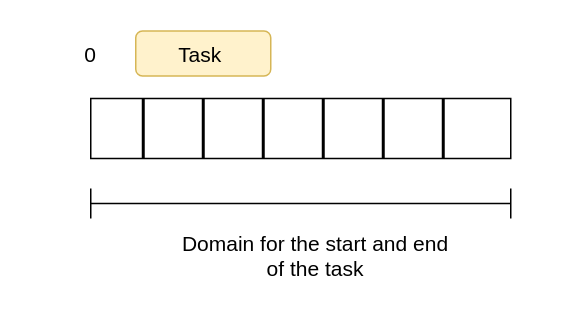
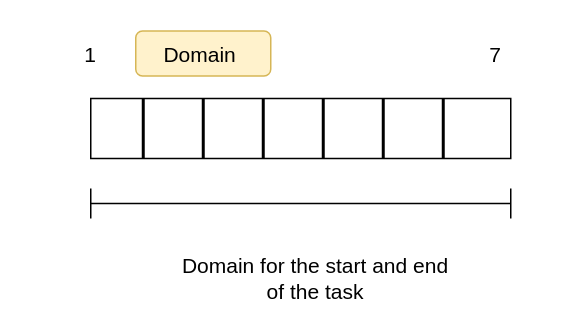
- <mxCell id="11" value="0" style="text;html=1;strokeColor=none;fillColor=none;align=center;verticalAlign=middle;whiteSpace=wrap;overflow=hidden;fontSize=14;" vertex="1" parent="1"><mxGeometry y="25" width="80" height="20" as="geometry" x="20" /></mxCell>
+ <mxCell id="11" value="1" style="text;html=1;strokeColor=none;fillColor=none;align=center;verticalAlign=middle;whiteSpace=wrap;overflow=hidden;fontSize=14;" vertex="1" parent="1"><mxGeometry y="25" width="80" height="20" as="geometry" x="20" /></mxCell>
- <mxCell id="14" value="Task&amp;nbsp;" style="text;html=1;strokeColor=none;fillColor=none;align=center;verticalAlign=middle;whiteSpace=wrap;overflow=hidden;fontSize=14;" vertex="1" parent="1"><mxGeometry x="95" y="25" width="80" height="20" as="geometry" /></mxCell>
+ <mxCell id="14" value="Domain&amp;nbsp;" style="text;html=1;strokeColor=none;fillColor=none;align=center;verticalAlign=middle;whiteSpace=wrap;overflow=hidden;fontSize=14;" vertex="1" parent="1"><mxGeometry x="95" y="25" width="80" height="20" as="geometry" /></mxCell>
+ <mxCell id="12" value="7" style="text;html=1;strokeColor=none;fillColor=none;align=center;verticalAlign=middle;whiteSpace=wrap;overflow=hidden;fontSize=14;" vertex="1" parent="1"><mxGeometry x="290" y="25" width="80" height="20" as="geometry" /></mxCell>
- <mxCell id="10" value="&lt;font style=&quot;font-size: 14px&quot;&gt;Domain for the start and end of the task&lt;/font&gt;" style="text;html=1;strokeColor=none;fillColor=none;align=center;verticalAlign=middle;whiteSpace=wrap;overflow=hidden;" vertex="1" parent="1"><mxGeometry x="120" y="145" width="180" height="50" as="geometry" /></mxCell>
+ <mxCell id="10" value="&lt;font style=&quot;font-size: 14px&quot;&gt;Domain for the start and end of the task&lt;/font&gt;" style="text;html=1;strokeColor=none;fillColor=none;align=center;verticalAlign=middle;whiteSpace=wrap;overflow=hidden;" vertex="1" parent="1"><mxGeometry x="120" y="160" width="180" height="50" as="geometry" /></mxCell>
